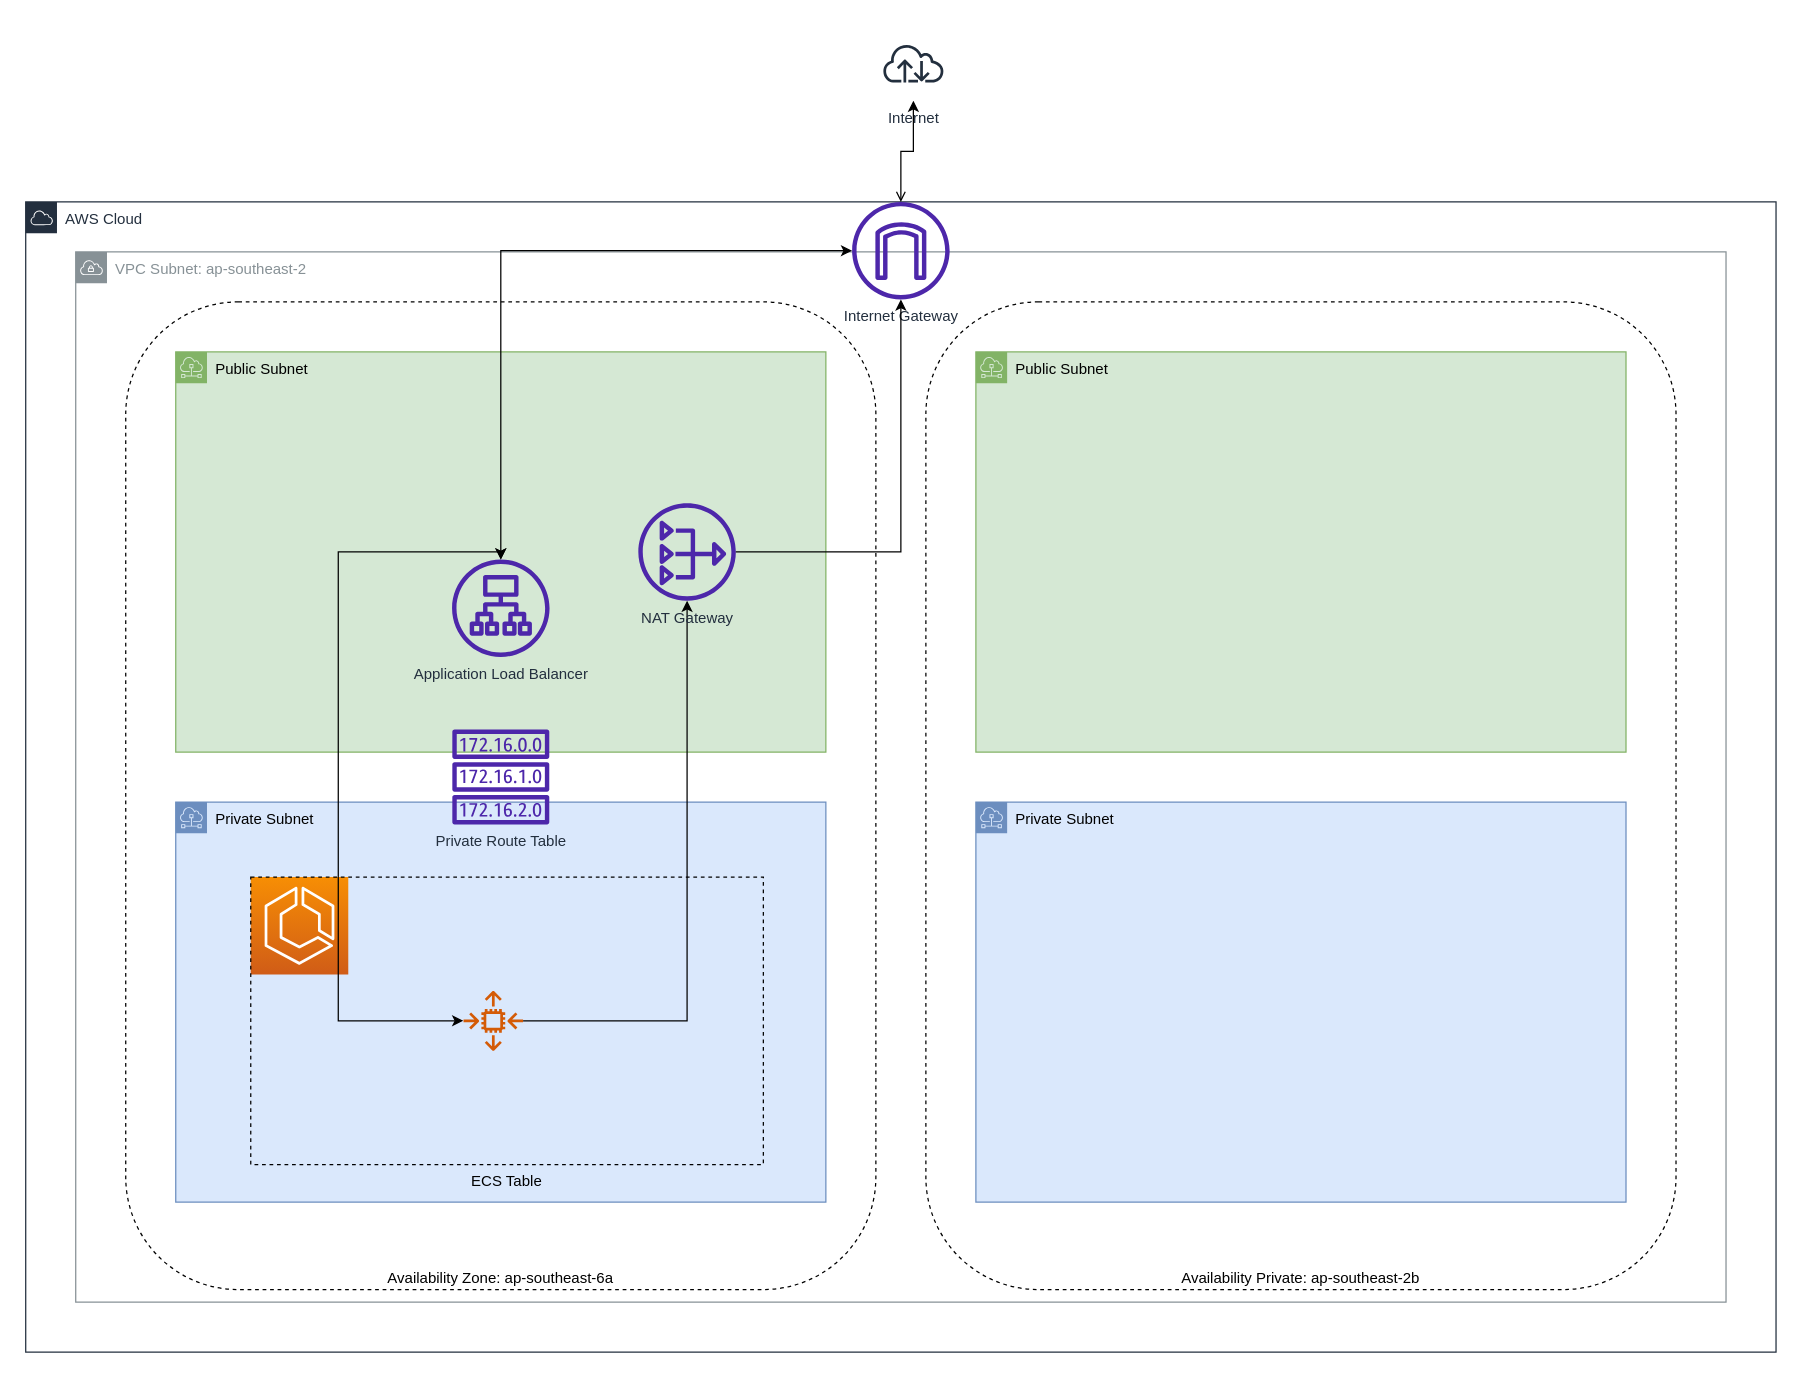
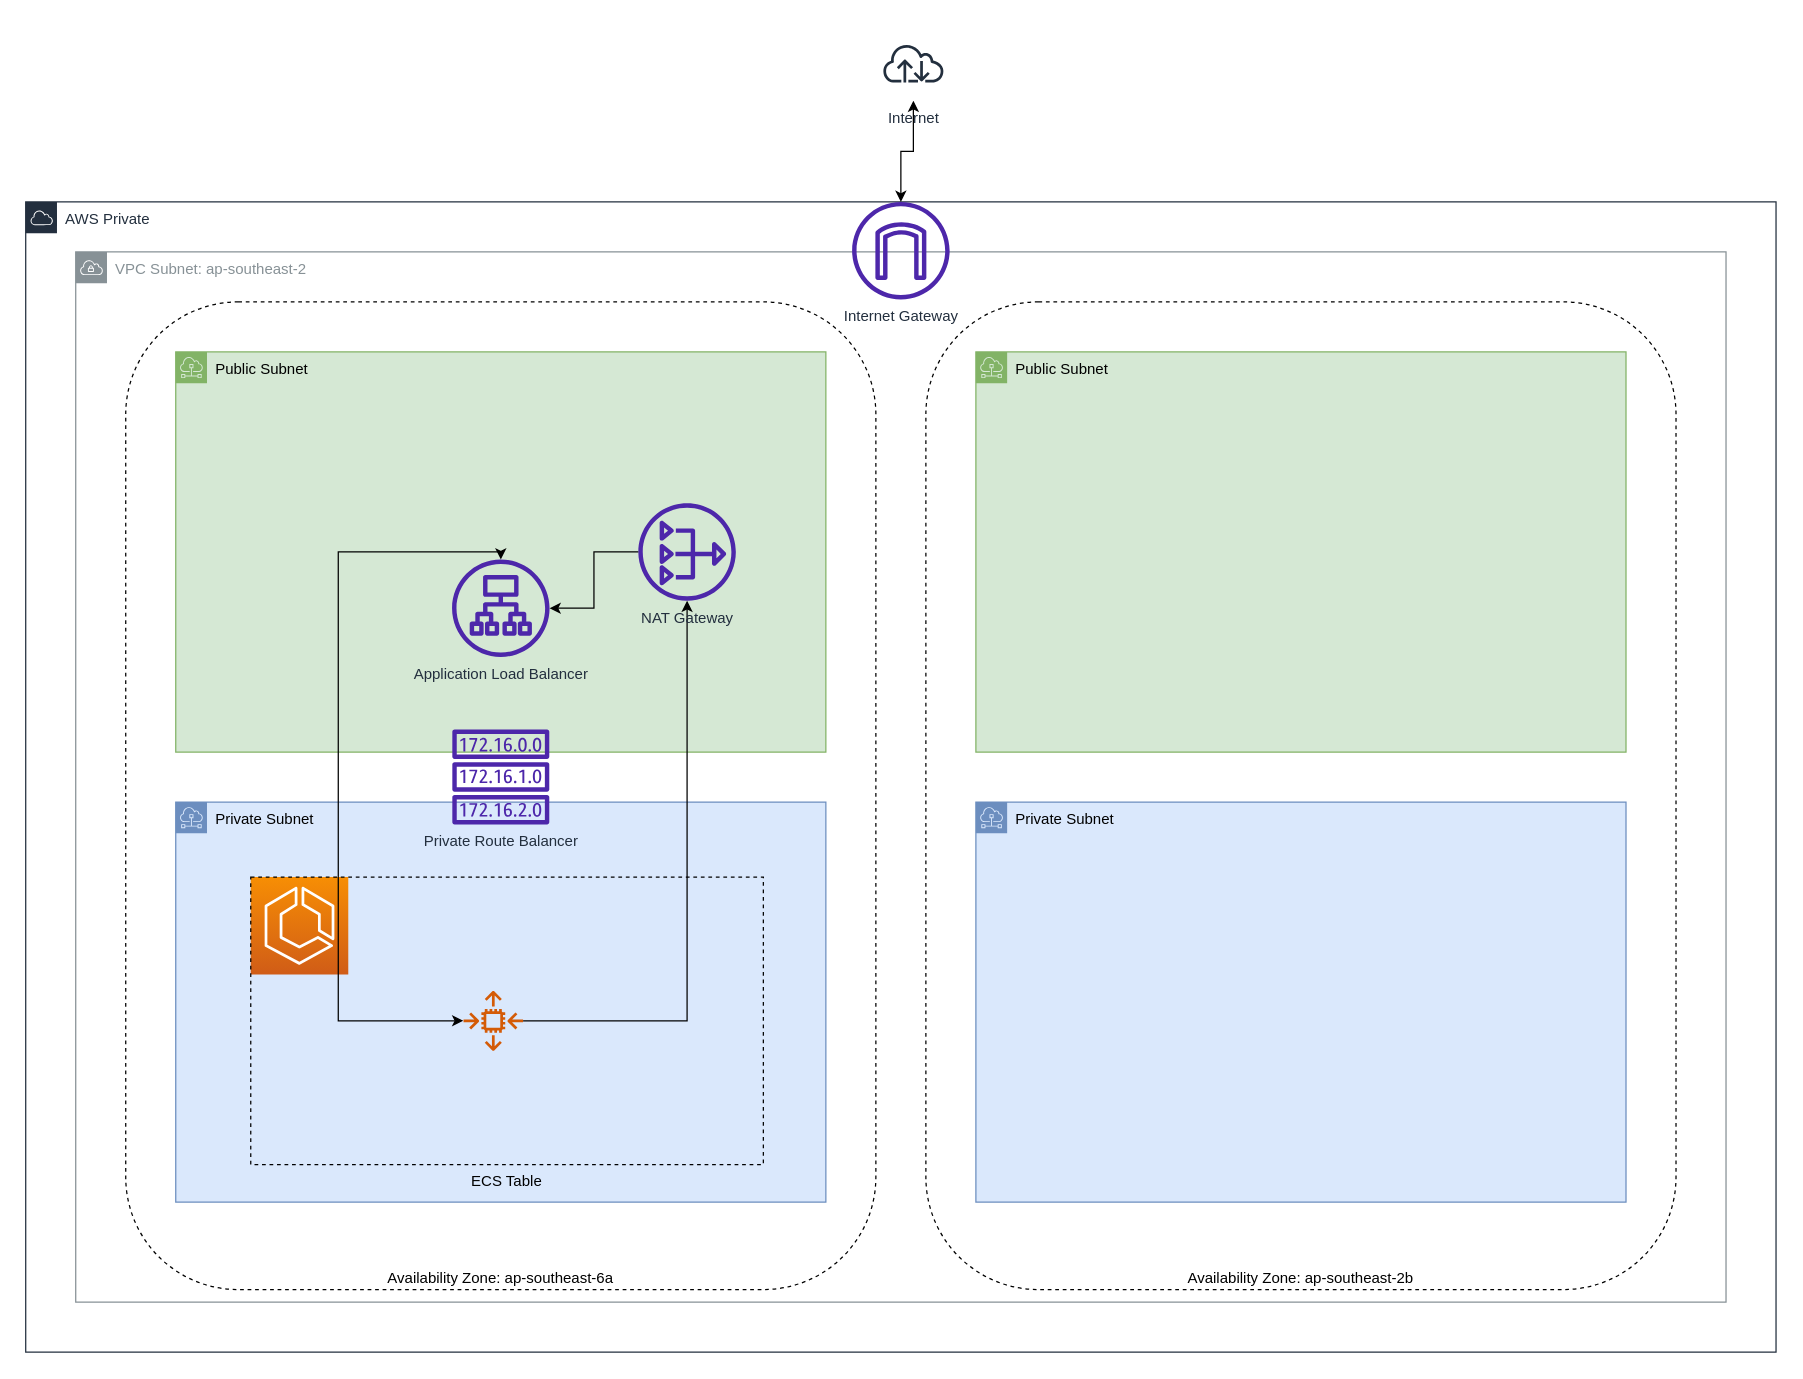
- <mxCell id="20" value="" style="edgeStyle=orthogonalEdgeStyle;rounded=0;orthogonalLoop=1;jettySize=auto;html=1;startArrow=classic;startFill=1;endArrow=open;" edge="1" parent="1" source="21" target="19"><mxGeometry relative="1" as="geometry" /></mxCell>
+ <mxCell id="20" value="" style="edgeStyle=orthogonalEdgeStyle;rounded=0;orthogonalLoop=1;jettySize=auto;html=1;startArrow=classic;startFill=1;" edge="1" parent="1" source="21" target="19"><mxGeometry relative="1" as="geometry" /></mxCell>
- <mxCell id="5" value="AWS Cloud" style="points=[[0,0],[0.25,0],[0.5,0],[0.75,0],[1,0],[1,0.25],[1,0.5],[1,0.75],[1,1],[0.75,1],[0.5,1],[0.25,1],[0,1],[0,0.75],[0,0.5],[0,0.25]];outlineConnect=0;gradientColor=none;html=1;whiteSpace=wrap;fontSize=12;fontStyle=0;container=1;pointerEvents=0;collapsible=0;recursiveResize=0;shape=mxgraph.aws4.group;grIcon=mxgraph.aws4.group_aws_cloud;strokeColor=#232F3E;fillColor=none;verticalAlign=top;align=left;spacingLeft=30;fontColor=#232F3E;dashed=0;" vertex="1" parent="1"><mxGeometry x="20" y="161" width="1400" height="920" as="geometry" /></mxCell>
+ <mxCell id="5" value="AWS Private" style="points=[[0,0],[0.25,0],[0.5,0],[0.75,0],[1,0],[1,0.25],[1,0.5],[1,0.75],[1,1],[0.75,1],[0.5,1],[0.25,1],[0,1],[0,0.75],[0,0.5],[0,0.25]];outlineConnect=0;gradientColor=none;html=1;whiteSpace=wrap;fontSize=12;fontStyle=0;container=1;pointerEvents=0;collapsible=0;recursiveResize=0;shape=mxgraph.aws4.group;grIcon=mxgraph.aws4.group_aws_cloud;strokeColor=#232F3E;fillColor=none;verticalAlign=top;align=left;spacingLeft=30;fontColor=#232F3E;dashed=0;" vertex="1" parent="1"><mxGeometry x="20" y="161" width="1400" height="920" as="geometry" /></mxCell>
- <mxCell id="18" style="edgeStyle=orthogonalEdgeStyle;rounded=0;orthogonalLoop=1;jettySize=auto;html=1;startArrow=classic;startFill=1;" edge="1" parent="1" source="19" target="13"><mxGeometry relative="1" as="geometry"><Array as="points"><mxPoint x="400" y="200" /></Array></mxGeometry></mxCell>
- <mxCell id="22" style="edgeStyle=orthogonalEdgeStyle;rounded=0;orthogonalLoop=1;jettySize=auto;html=1;startArrow=none;startFill=0;" edge="1" parent="1" source="12" target="19"><mxGeometry relative="1" as="geometry" /></mxCell>
+ <mxCell id="22" style="edgeStyle=orthogonalEdgeStyle;rounded=0;orthogonalLoop=1;jettySize=auto;html=1;startArrow=none;startFill=0;" edge="1" parent="1" source="12" target="13"><mxGeometry relative="1" as="geometry" /></mxCell>
- <mxCell id="10" value="Private Route Table " style="sketch=0;outlineConnect=0;fontColor=#232F3E;gradientColor=none;fillColor=#4D27AA;strokeColor=none;dashed=0;verticalLabelPosition=bottom;verticalAlign=top;align=center;html=1;fontSize=12;fontStyle=0;aspect=fixed;pointerEvents=1;shape=mxgraph.aws4.route_table;" vertex="1" parent="5"><mxGeometry x="341" y="422" width="78" height="76" as="geometry" /></mxCell>
+ <mxCell id="10" value="Private Route Balancer " style="sketch=0;outlineConnect=0;fontColor=#232F3E;gradientColor=none;fillColor=#4D27AA;strokeColor=none;dashed=0;verticalLabelPosition=bottom;verticalAlign=top;align=center;html=1;fontSize=12;fontStyle=0;aspect=fixed;pointerEvents=1;shape=mxgraph.aws4.route_table;" vertex="1" parent="5"><mxGeometry x="341" y="422" width="78" height="76" as="geometry" /></mxCell>
- <mxCell id="7" value="Availability Private: ap-southeast-2b" style="rounded=1;whiteSpace=wrap;html=1;fillColor=none;dashed=1;verticalAlign=bottom;" vertex="1" parent="5"><mxGeometry x="720" y="80" width="600" height="790" as="geometry" /></mxCell>
+ <mxCell id="7" value="Availability Zone: ap-southeast-2b" style="rounded=1;whiteSpace=wrap;html=1;fillColor=none;dashed=1;verticalAlign=bottom;" vertex="1" parent="5"><mxGeometry x="720" y="80" width="600" height="790" as="geometry" /></mxCell>
